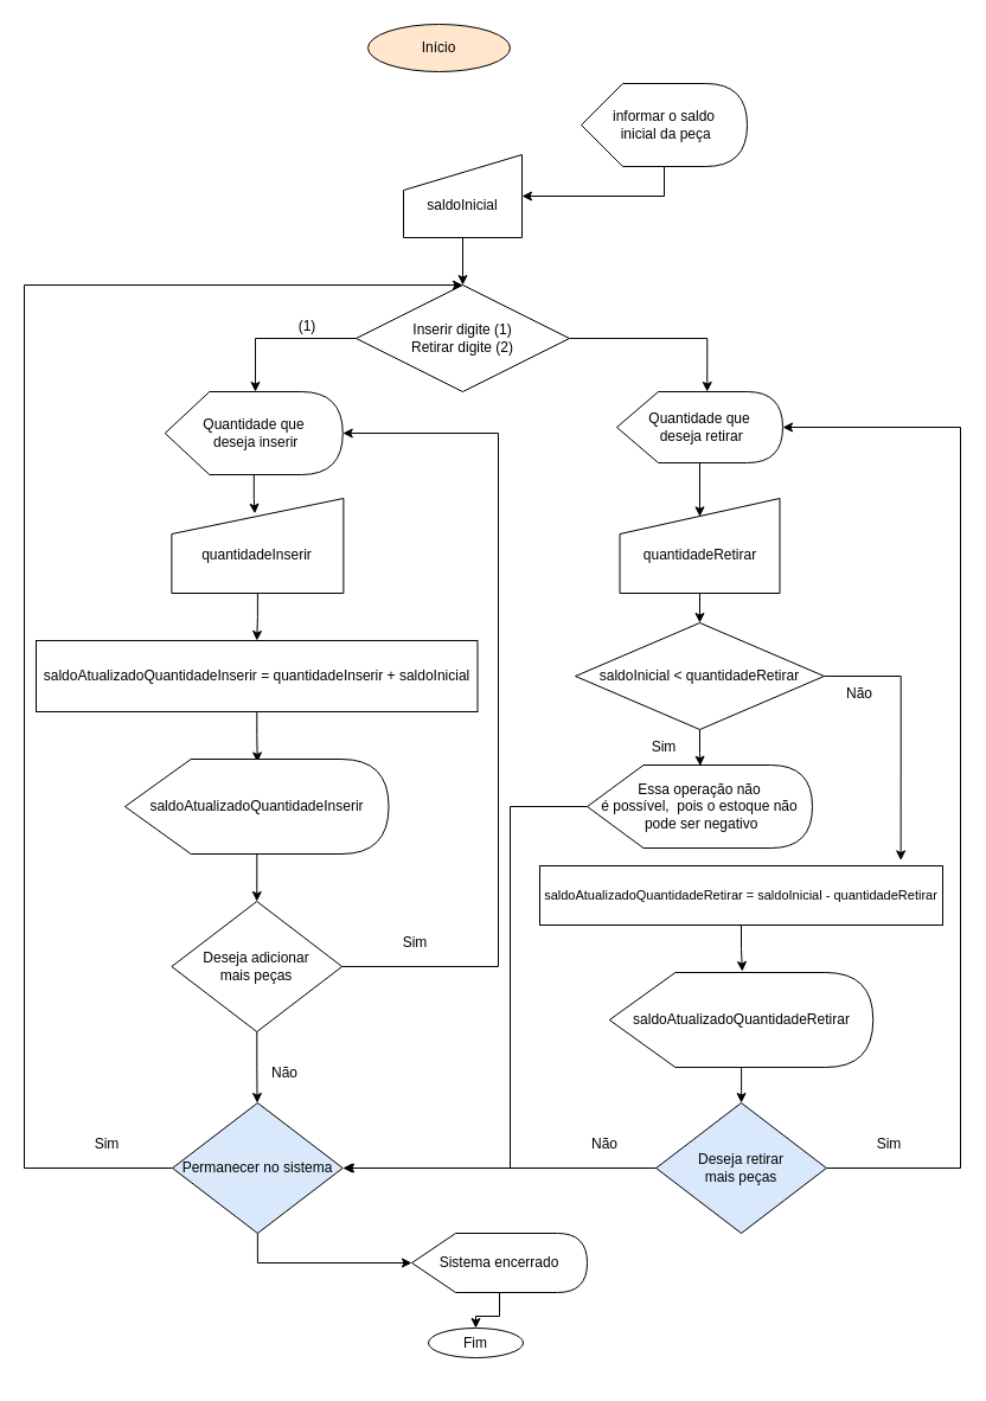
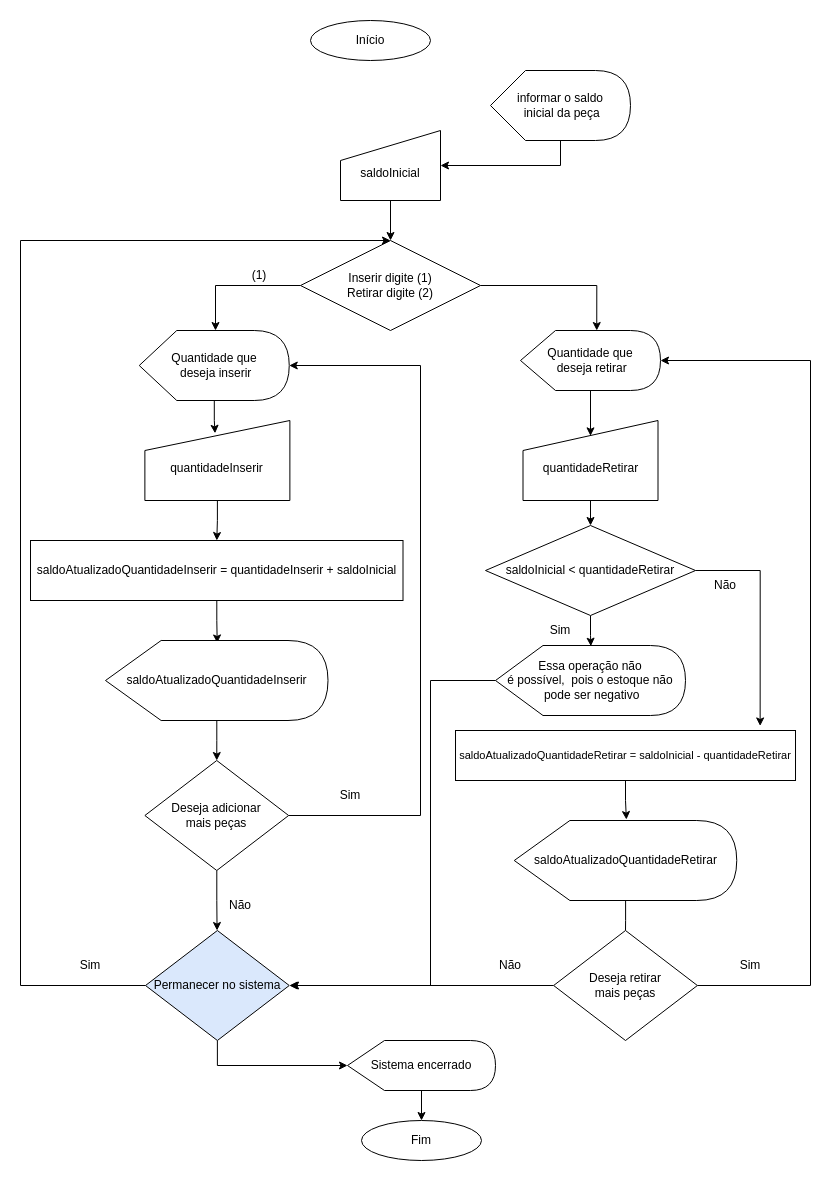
- <mxCell id="2" value="Início" style="ellipse;whiteSpace=wrap;html=1;fillColor=#ffe6cc;" vertex="1" parent="1"><mxGeometry x="310" y="20" width="120" height="40" as="geometry" /></mxCell>
+ <mxCell id="2" value="Início" style="ellipse;whiteSpace=wrap;html=1;" vertex="1" parent="1"><mxGeometry x="310" y="20" width="120" height="40" as="geometry" /></mxCell>
- <mxCell id="39" style="edgeStyle=orthogonalEdgeStyle;rounded=0;orthogonalLoop=1;jettySize=auto;html=1;entryX=0.5;entryY=0;entryDx=0;entryDy=0;" edge="1" parent="1" source="40" target="43"><mxGeometry relative="1" as="geometry" /></mxCell>
+ <mxCell id="39" style="edgeStyle=orthogonalEdgeStyle;rounded=0;orthogonalLoop=1;jettySize=auto;html=1;entryX=0.5;entryY=0;entryDx=0;entryDy=0;endArrow=none;" edge="1" parent="1" source="40" target="43"><mxGeometry relative="1" as="geometry" /></mxCell>
- <mxCell id="43" value="Deseja retirar&lt;br&gt;mais peças" style="rhombus;whiteSpace=wrap;html=1;fillColor=#dae8fc;" vertex="1" parent="1"><mxGeometry x="553.13" y="930" width="143.75" height="110" as="geometry" /></mxCell>
+ <mxCell id="43" value="Deseja retirar&lt;br&gt;mais peças" style="rhombus;whiteSpace=wrap;html=1;" vertex="1" parent="1"><mxGeometry x="553.13" y="930" width="143.75" height="110" as="geometry" /></mxCell>
- <mxCell id="49" value="Fim" style="ellipse;whiteSpace=wrap;html=1;" vertex="1" parent="1"><mxGeometry x="361" y="1120" width="80" height="25" as="geometry" /></mxCell>
+ <mxCell id="49" value="Fim" style="ellipse;whiteSpace=wrap;html=1;" vertex="1" parent="1"><mxGeometry x="361" y="1120" width="120" height="40" as="geometry" /></mxCell>
